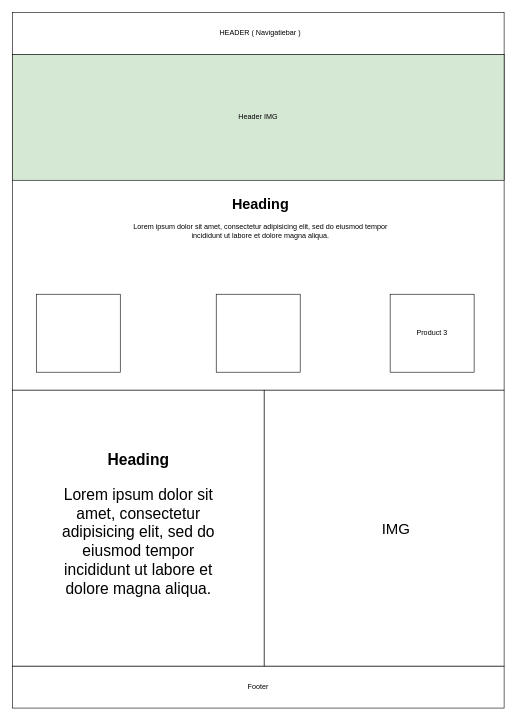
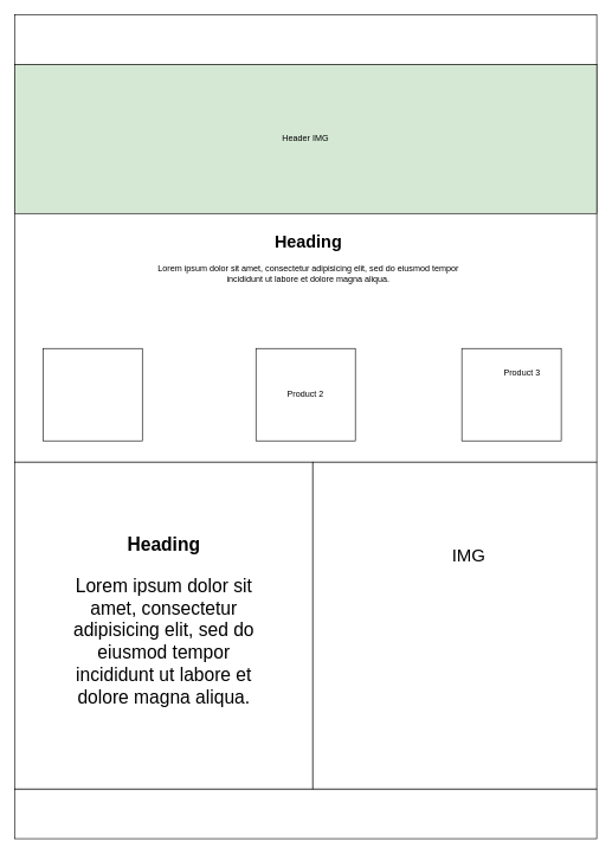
- <mxCell id="5" value="HEADER ( Navigatiebar )" style="text;html=1;strokeColor=none;fillColor=none;align=center;verticalAlign=middle;whiteSpace=wrap;rounded=0;" vertex="1" parent="1"><mxGeometry x="353" y="40" width="161" height="30" as="geometry" /></mxCell>
+ <mxCell id="11" value="Product 2" style="text;html=1;strokeColor=none;fillColor=none;align=center;verticalAlign=middle;whiteSpace=wrap;rounded=0;" vertex="1" parent="1"><mxGeometry x="400" y="540" width="60" height="30" as="geometry" /></mxCell>
- <mxCell id="12" value="Product 3" style="text;html=1;strokeColor=none;fillColor=none;align=center;verticalAlign=middle;whiteSpace=wrap;rounded=0;" vertex="1" parent="1"><mxGeometry x="690" y="540" width="60" height="30" as="geometry" /></mxCell>
+ <mxCell id="12" value="Product 3" style="text;html=1;strokeColor=none;fillColor=none;align=center;verticalAlign=middle;whiteSpace=wrap;rounded=0;" vertex="1" parent="1"><mxGeometry x="705" y="510" width="60" height="30" as="geometry" /></mxCell>
- <mxCell id="17" value="IMG" style="text;html=1;strokeColor=none;fillColor=none;align=center;verticalAlign=middle;whiteSpace=wrap;rounded=0;fontSize=25;" vertex="1" parent="1"><mxGeometry x="630" y="865" width="60" height="30" as="geometry" /></mxCell>
+ <mxCell id="17" value="IMG" style="text;html=1;strokeColor=none;fillColor=none;align=center;verticalAlign=middle;whiteSpace=wrap;rounded=0;fontSize=25;" vertex="1" parent="1"><mxGeometry x="630" y="765" width="60" height="30" as="geometry" /></mxCell>
- <mxCell id="6" value="Footer" style="text;html=1;strokeColor=none;fillColor=none;align=center;verticalAlign=middle;whiteSpace=wrap;rounded=0;" vertex="1" parent="1"><mxGeometry x="400" y="1130" width="60" height="30" as="geometry" /></mxCell>
